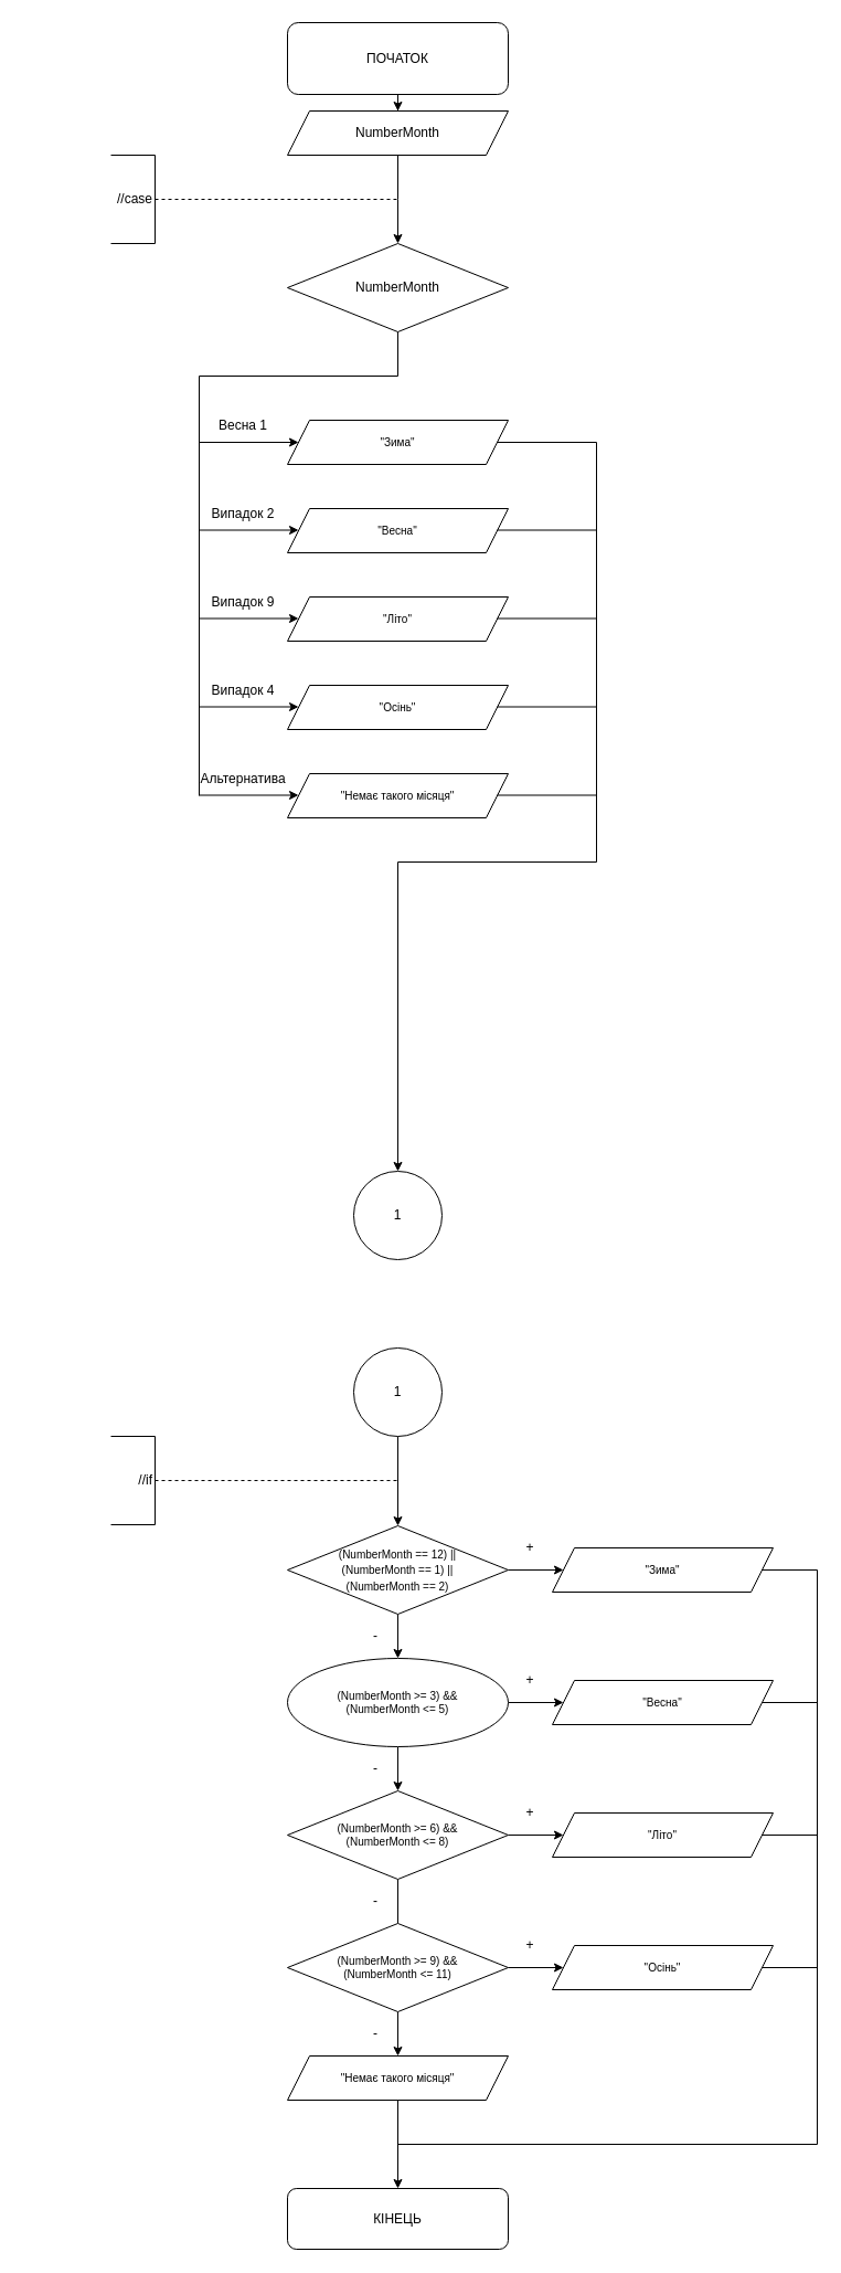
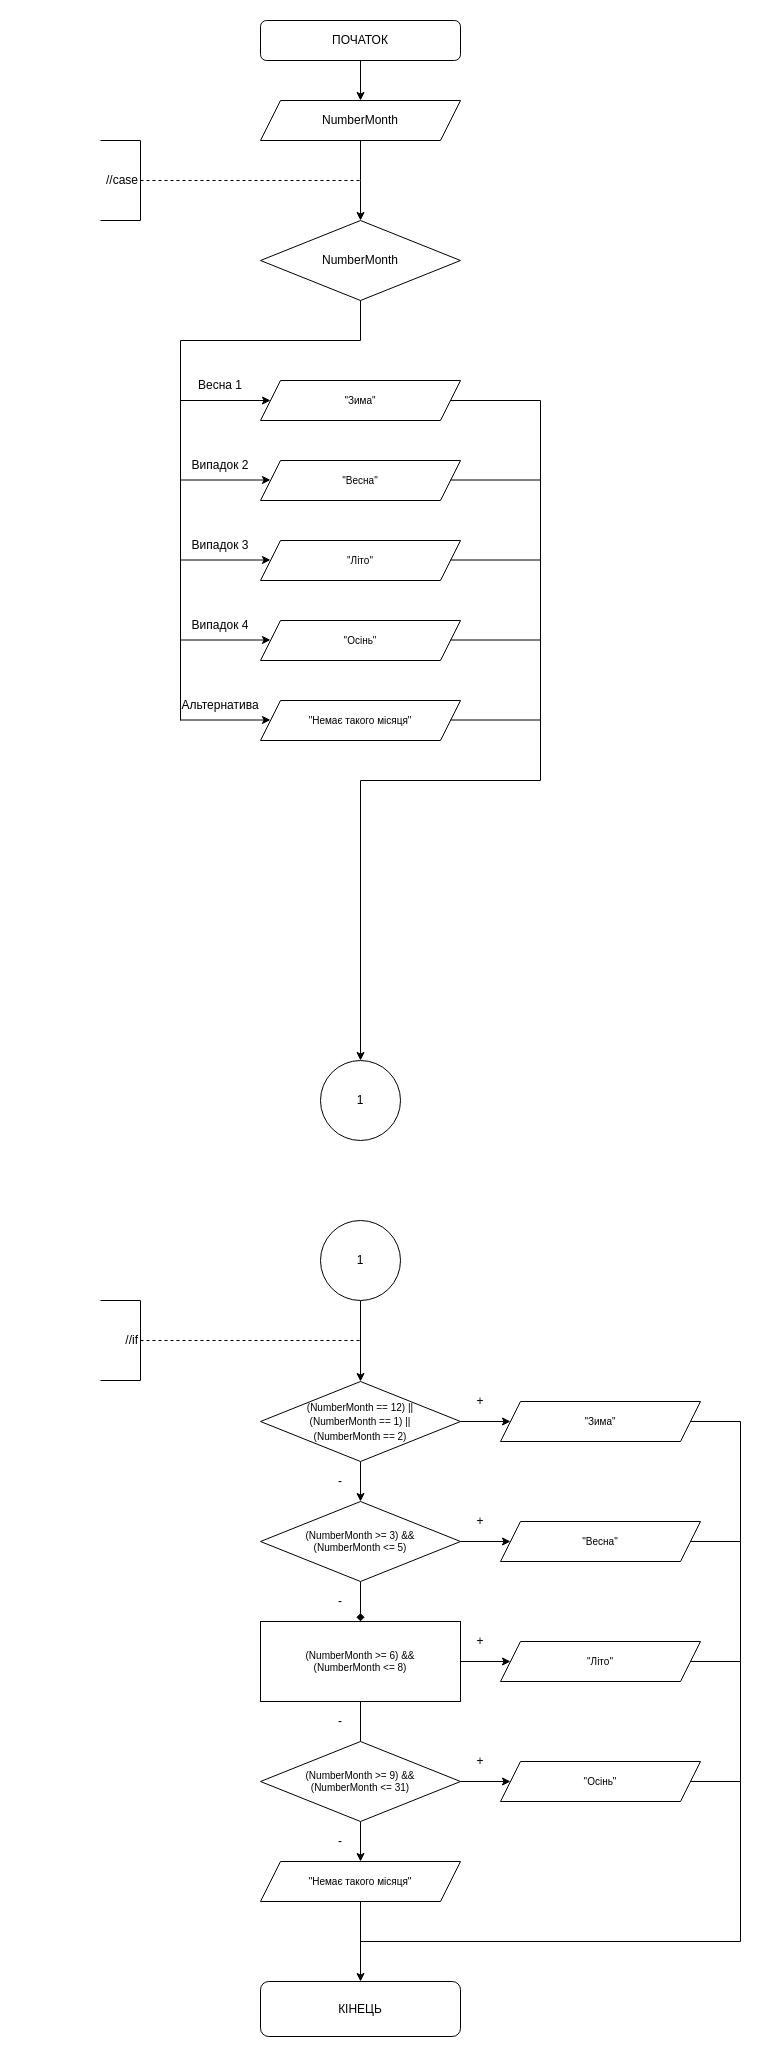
- <mxCell id="3" value="ПОЧАТОК" style="rounded=1;whiteSpace=wrap;html=1;" parent="1" vertex="1"><mxGeometry x="260" y="20" width="200" height="65" as="geometry" /></mxCell>
+ <mxCell id="3" value="ПОЧАТОК" style="rounded=1;whiteSpace=wrap;html=1;" parent="1" vertex="1"><mxGeometry x="260" width="200" height="40" as="geometry" y="20" /></mxCell>
- <mxCell id="76" value="Випадок 9" style="text;html=1;strokeColor=none;fillColor=none;align=center;verticalAlign=middle;whiteSpace=wrap;rounded=0;" parent="1" vertex="1"><mxGeometry x="180" y="530" width="80" height="30" as="geometry" /></mxCell>
+ <mxCell id="76" value="Випадок 3" style="text;html=1;strokeColor=none;fillColor=none;align=center;verticalAlign=middle;whiteSpace=wrap;rounded=0;" parent="1" vertex="1"><mxGeometry x="180" y="530" width="80" height="30" as="geometry" /></mxCell>
- <mxCell id="13" value="(NumberMonth &amp;gt;= 3) &amp;amp;&amp;amp;&lt;br&gt;(NumberMonth &amp;lt;= 5)" style="ellipse;whiteSpace=wrap;html=1;fontSize=10;" parent="1" vertex="1"><mxGeometry x="260" y="1501" width="200" height="80" as="geometry" /></mxCell>
+ <mxCell id="13" value="(NumberMonth &amp;gt;= 3) &amp;amp;&amp;amp;&lt;br&gt;(NumberMonth &amp;lt;= 5)" style="rhombus;whiteSpace=wrap;html=1;fontSize=10;" parent="1" vertex="1"><mxGeometry x="260" y="1501" width="200" height="80" as="geometry" /></mxCell>
- <mxCell id="11" value="" style="edgeStyle=orthogonalEdgeStyle;rounded=0;orthogonalLoop=1;jettySize=auto;html=1;fontSize=10;" parent="1" source="13" target="16" edge="1"><mxGeometry relative="1" as="geometry" /></mxCell>
+ <mxCell id="11" value="" style="edgeStyle=orthogonalEdgeStyle;rounded=0;orthogonalLoop=1;jettySize=auto;html=1;fontSize=10;endArrow=diamond;" parent="1" source="13" target="16" edge="1"><mxGeometry relative="1" as="geometry" /></mxCell>
- <mxCell id="16" value="(NumberMonth &amp;gt;= 6) &amp;amp;&amp;amp;&lt;br&gt;(NumberMonth &amp;lt;= 8)" style="rhombus;whiteSpace=wrap;html=1;fontSize=10;" parent="1" vertex="1"><mxGeometry x="260" y="1621" width="200" height="80" as="geometry" /></mxCell>
+ <mxCell id="16" value="(NumberMonth &amp;gt;= 6) &amp;amp;&amp;amp;&lt;br&gt;(NumberMonth &amp;lt;= 8)" style="whiteSpace=wrap;html=1;fontSize=10;rounded=0;" parent="1" vertex="1"><mxGeometry x="260" y="1621" width="200" height="80" as="geometry" /></mxCell>
- <mxCell id="19" value="(NumberMonth &amp;gt;= 9) &amp;amp;&amp;amp;&lt;br&gt;(NumberMonth &amp;lt;= 11)" style="rhombus;whiteSpace=wrap;html=1;fontSize=10;" parent="1" vertex="1"><mxGeometry x="260" y="1741" width="200" height="80" as="geometry" /></mxCell>
+ <mxCell id="19" value="(NumberMonth &amp;gt;= 9) &amp;amp;&amp;amp;&lt;br&gt;(NumberMonth &amp;lt;= 31)" style="rhombus;whiteSpace=wrap;html=1;fontSize=10;" parent="1" vertex="1"><mxGeometry x="260" y="1741" width="200" height="80" as="geometry" /></mxCell>
